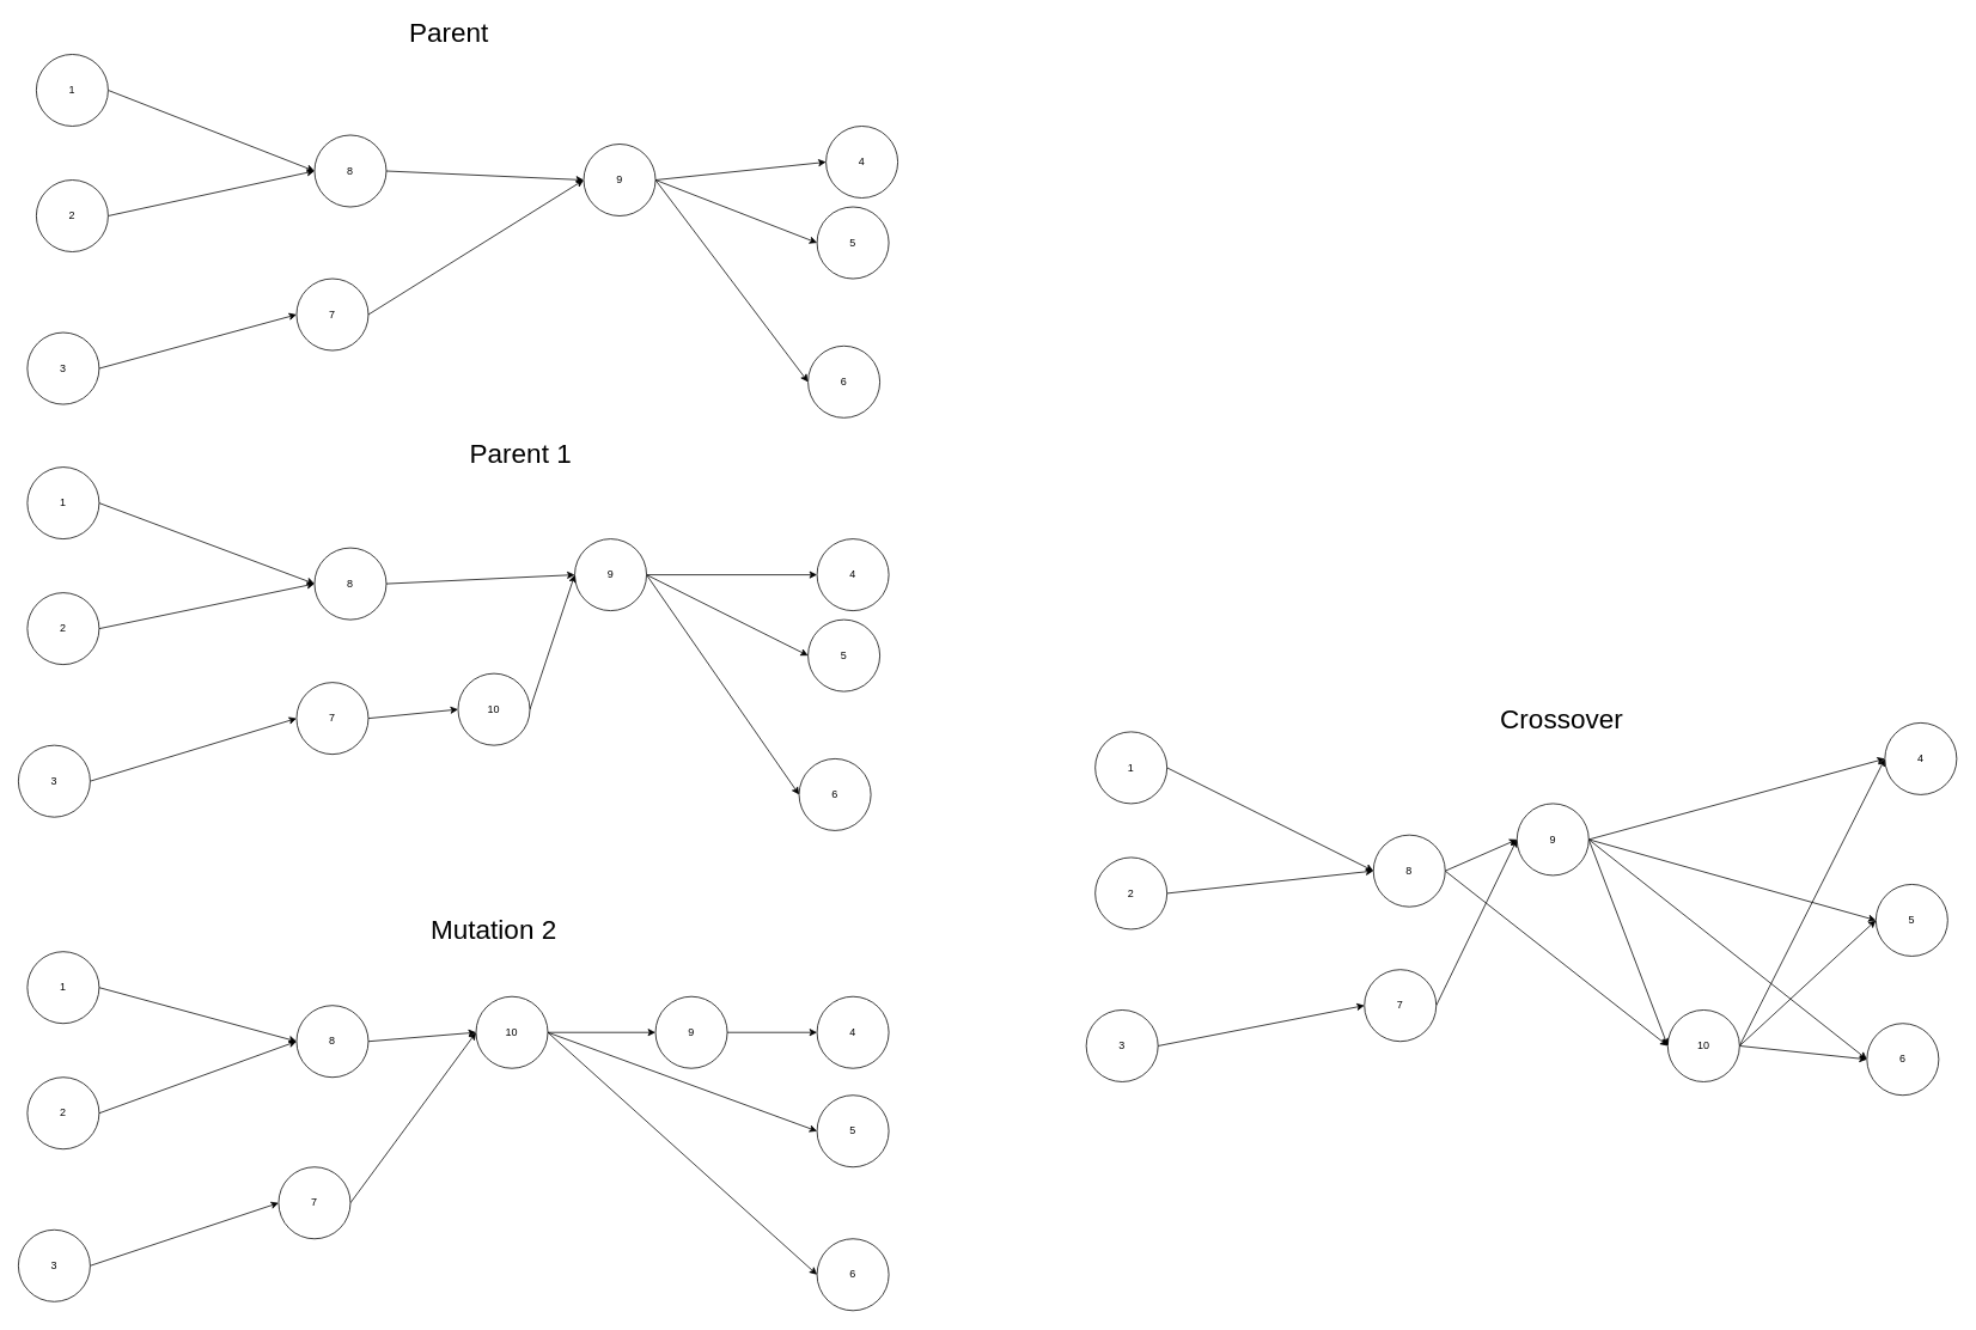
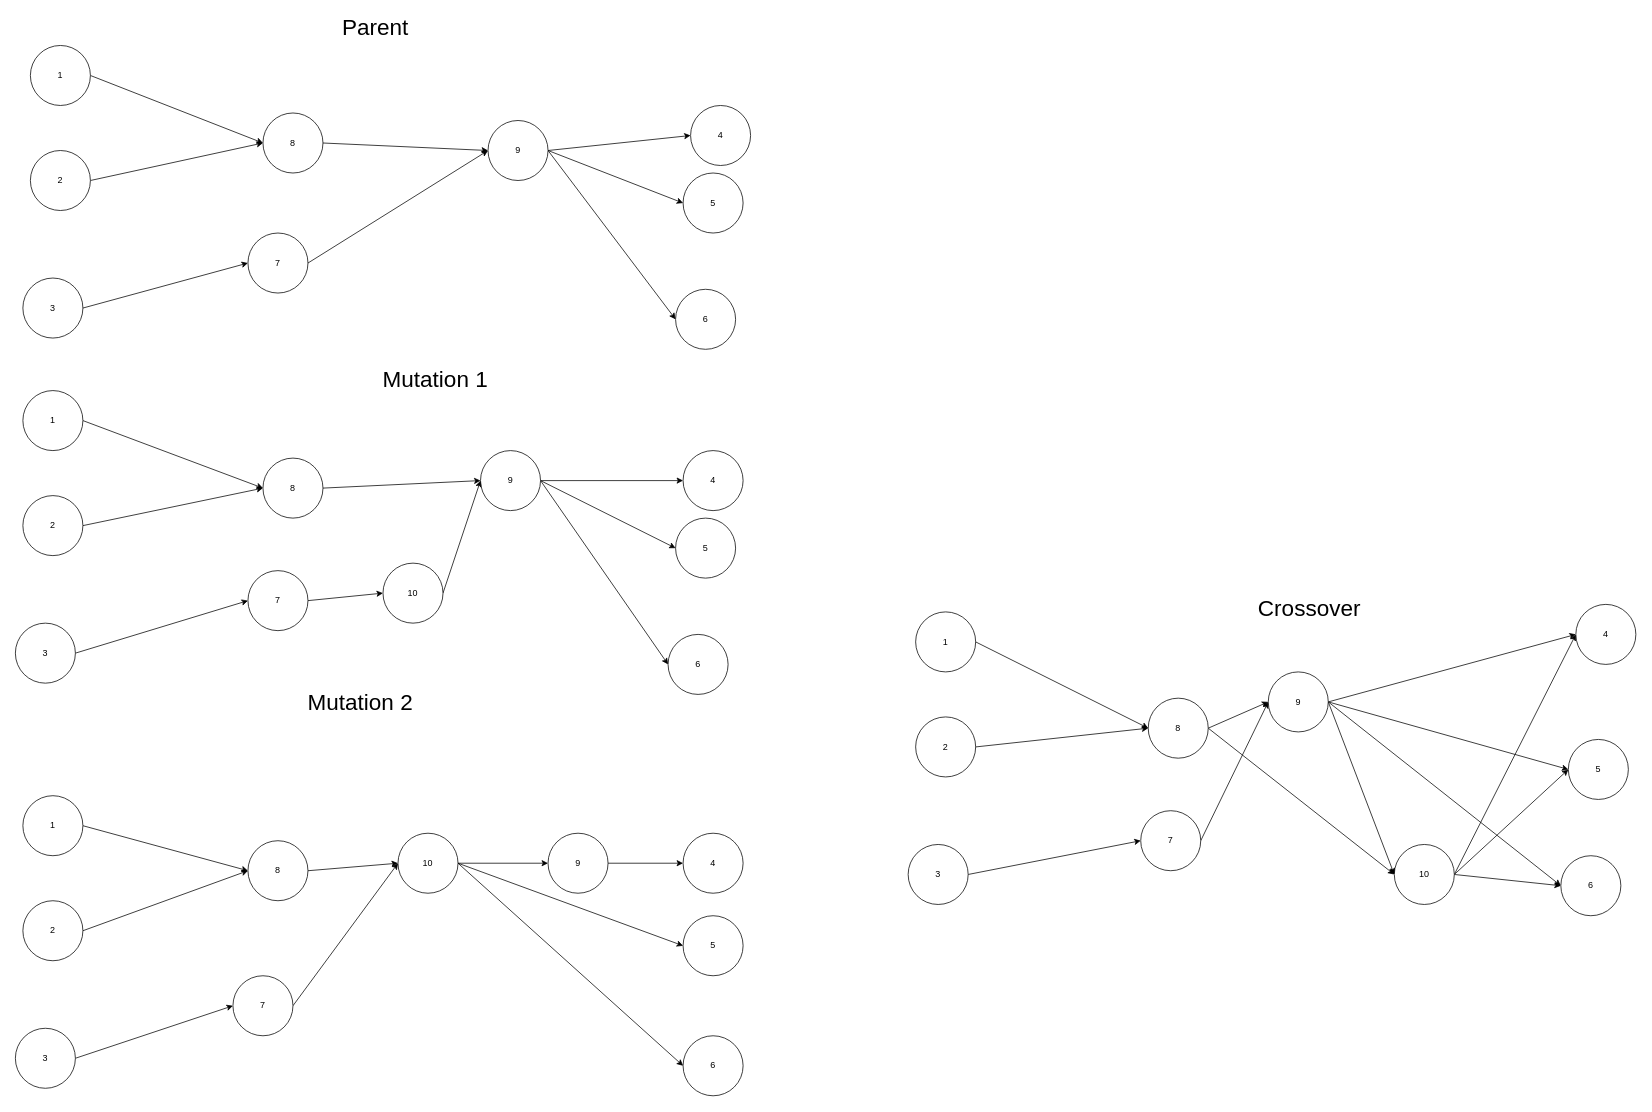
- <mxCell id="81" value="&lt;font style=&quot;font-size: 30px;&quot;&gt;Parent 1&lt;/font&gt;" style="text;html=1;strokeColor=none;fillColor=none;align=center;verticalAlign=middle;whiteSpace=wrap;rounded=0;" vertex="1" parent="1"><mxGeometry x="470" y="490" width="220" height="30" as="geometry" /></mxCell>
+ <mxCell id="81" value="&lt;font style=&quot;font-size: 30px;&quot;&gt;Mutation 1&lt;/font&gt;" style="text;html=1;strokeColor=none;fillColor=none;align=center;verticalAlign=middle;whiteSpace=wrap;rounded=0;" vertex="1" parent="1"><mxGeometry x="470" y="490" width="220" height="30" as="geometry" /></mxCell>
- <mxCell id="83" value="&lt;font style=&quot;font-size: 30px;&quot;&gt;Crossover&lt;/font&gt;" style="text;html=1;strokeColor=none;fillColor=none;align=center;verticalAlign=middle;whiteSpace=wrap;rounded=0;" vertex="1" parent="1"><mxGeometry x="1630" y="785" width="220" height="30" as="geometry" /></mxCell>
+ <mxCell id="83" value="&lt;font style=&quot;font-size: 30px;&quot;&gt;Crossover&lt;/font&gt;" style="text;html=1;strokeColor=none;fillColor=none;align=center;verticalAlign=middle;whiteSpace=wrap;rounded=0;" vertex="1" parent="1"><mxGeometry x="1635" y="795" width="220" height="30" as="geometry" /></mxCell>
- <mxCell id="82" value="&lt;font style=&quot;font-size: 30px;&quot;&gt;Mutation 2&lt;/font&gt;" style="text;html=1;strokeColor=none;fillColor=none;align=center;verticalAlign=middle;whiteSpace=wrap;rounded=0;" vertex="1" parent="1"><mxGeometry x="440" y="1020" width="220" height="30" as="geometry" /></mxCell>
+ <mxCell id="82" value="&lt;font style=&quot;font-size: 30px;&quot;&gt;Mutation 2&lt;/font&gt;" style="text;html=1;strokeColor=none;fillColor=none;align=center;verticalAlign=middle;whiteSpace=wrap;rounded=0;" vertex="1" parent="1"><mxGeometry x="370" y="920" width="220" height="30" as="geometry" /></mxCell>
